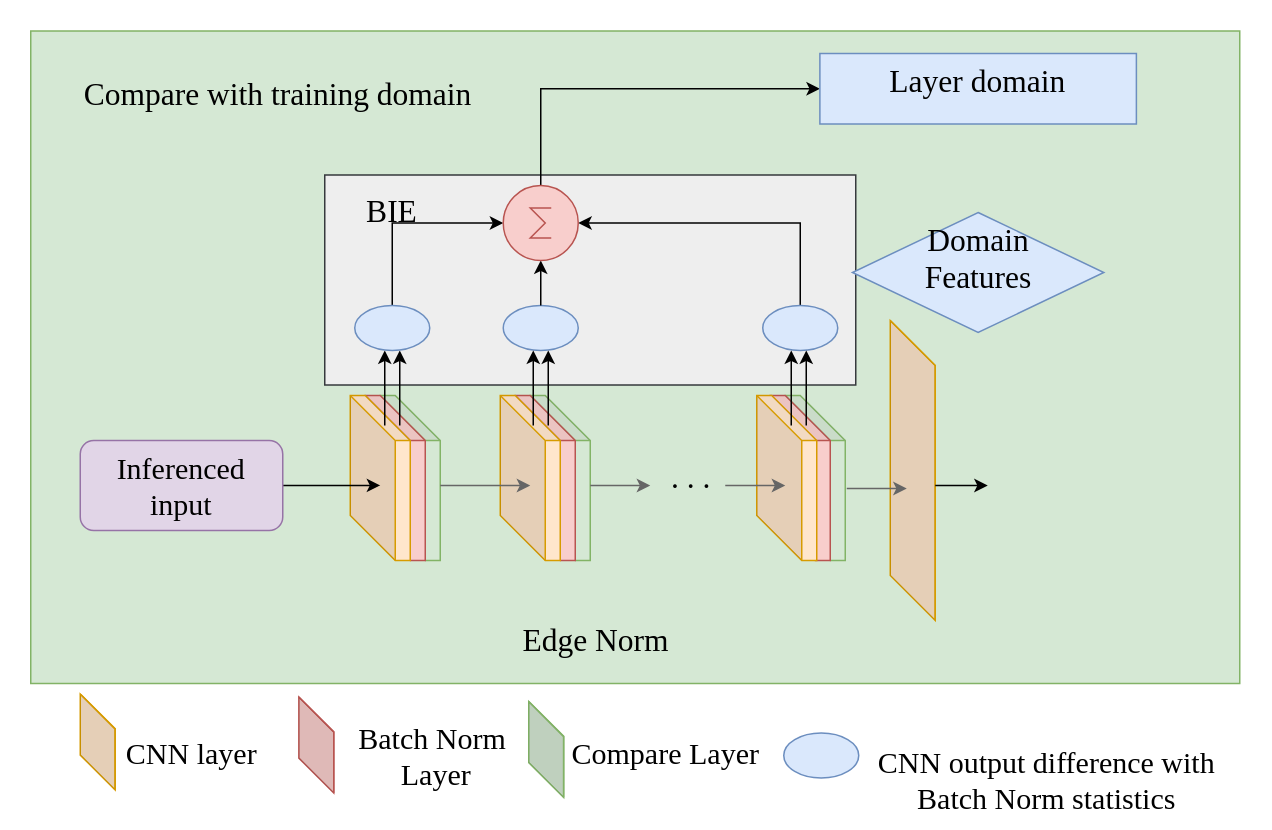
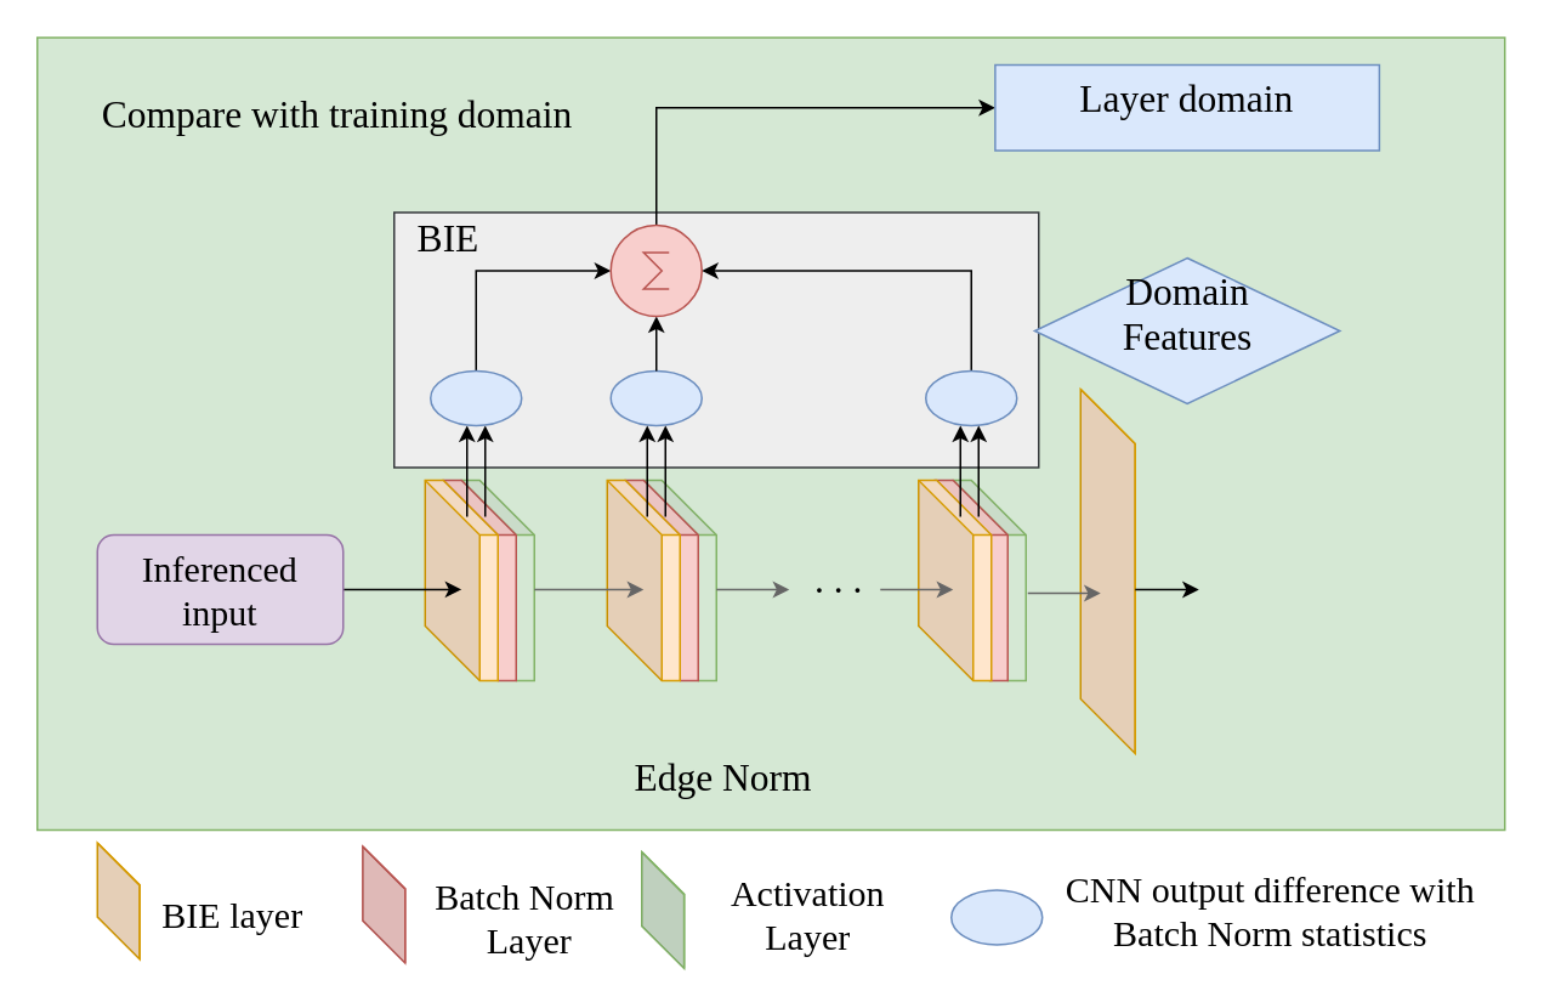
- <mxCell id="39" value="BIE" style="text;html=1;strokeColor=none;fillColor=none;align=center;verticalAlign=middle;whiteSpace=wrap;rounded=0;labelBackgroundColor=none;fontFamily=Verdana;fontSize=21;" vertex="1" parent="1"><mxGeometry x="231" y="126" width="60" height="30" as="geometry" /></mxCell>
+ <mxCell id="39" value="BIE" style="text;html=1;strokeColor=none;fillColor=none;align=center;verticalAlign=middle;whiteSpace=wrap;rounded=0;labelBackgroundColor=none;fontFamily=Verdana;fontSize=21;" vertex="1" parent="1"><mxGeometry x="216" y="116" width="60" height="30" as="geometry" /></mxCell>
- <mxCell id="41" value="CNN layer" style="text;html=1;strokeColor=none;fillColor=none;align=center;verticalAlign=middle;whiteSpace=wrap;rounded=0;labelBackgroundColor=none;fontFamily=Verdana;fontSize=20;" vertex="1" parent="1"><mxGeometry x="76.27" y="486" width="103" height="30" as="geometry" /></mxCell>
+ <mxCell id="41" value="BIE layer" style="text;html=1;strokeColor=none;fillColor=none;align=center;verticalAlign=middle;whiteSpace=wrap;rounded=0;labelBackgroundColor=none;fontFamily=Verdana;fontSize=20;" vertex="1" parent="1"><mxGeometry x="76.27" y="486" width="103" height="30" as="geometry" /></mxCell>
- <mxCell id="45" value="Compare Layer" style="text;html=1;strokeColor=none;fillColor=none;align=center;verticalAlign=middle;whiteSpace=wrap;rounded=0;labelBackgroundColor=none;fontFamily=Verdana;fontSize=20;" vertex="1" parent="1"><mxGeometry x="375" y="486" width="137" height="30" as="geometry" /></mxCell>
+ <mxCell id="45" value="Activation Layer" style="text;html=1;strokeColor=none;fillColor=none;align=center;verticalAlign=middle;whiteSpace=wrap;rounded=0;labelBackgroundColor=none;fontFamily=Verdana;fontSize=20;" vertex="1" parent="1"><mxGeometry x="375" y="486" width="137" height="30" as="geometry" /></mxCell>
- <mxCell id="47" value="CNN output difference with Batch Norm statistics" style="text;html=1;strokeColor=none;fillColor=none;align=center;verticalAlign=middle;whiteSpace=wrap;rounded=0;labelBackgroundColor=none;fontFamily=Verdana;fontSize=20;" vertex="1" parent="1"><mxGeometry x="582" y="504" width="231" height="30" as="geometry" /></mxCell>
+ <mxCell id="47" value="CNN output difference with Batch Norm statistics" style="text;html=1;strokeColor=none;fillColor=none;align=center;verticalAlign=middle;whiteSpace=wrap;rounded=0;labelBackgroundColor=none;fontFamily=Verdana;fontSize=20;" vertex="1" parent="1"><mxGeometry x="582" y="484" width="231" height="30" as="geometry" /></mxCell>
